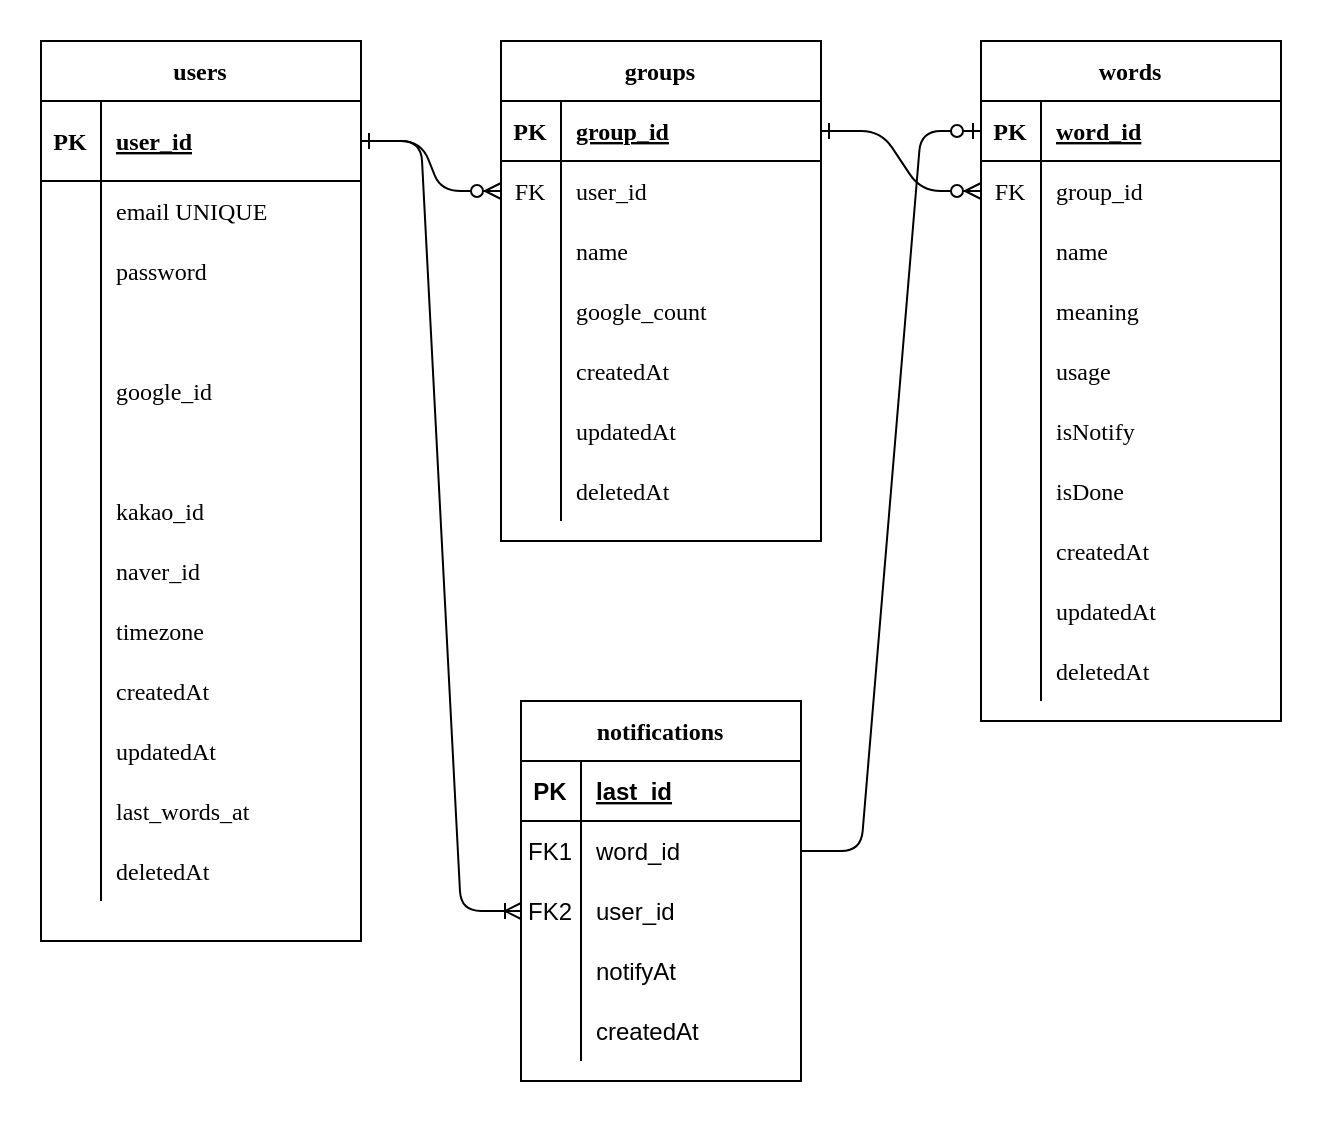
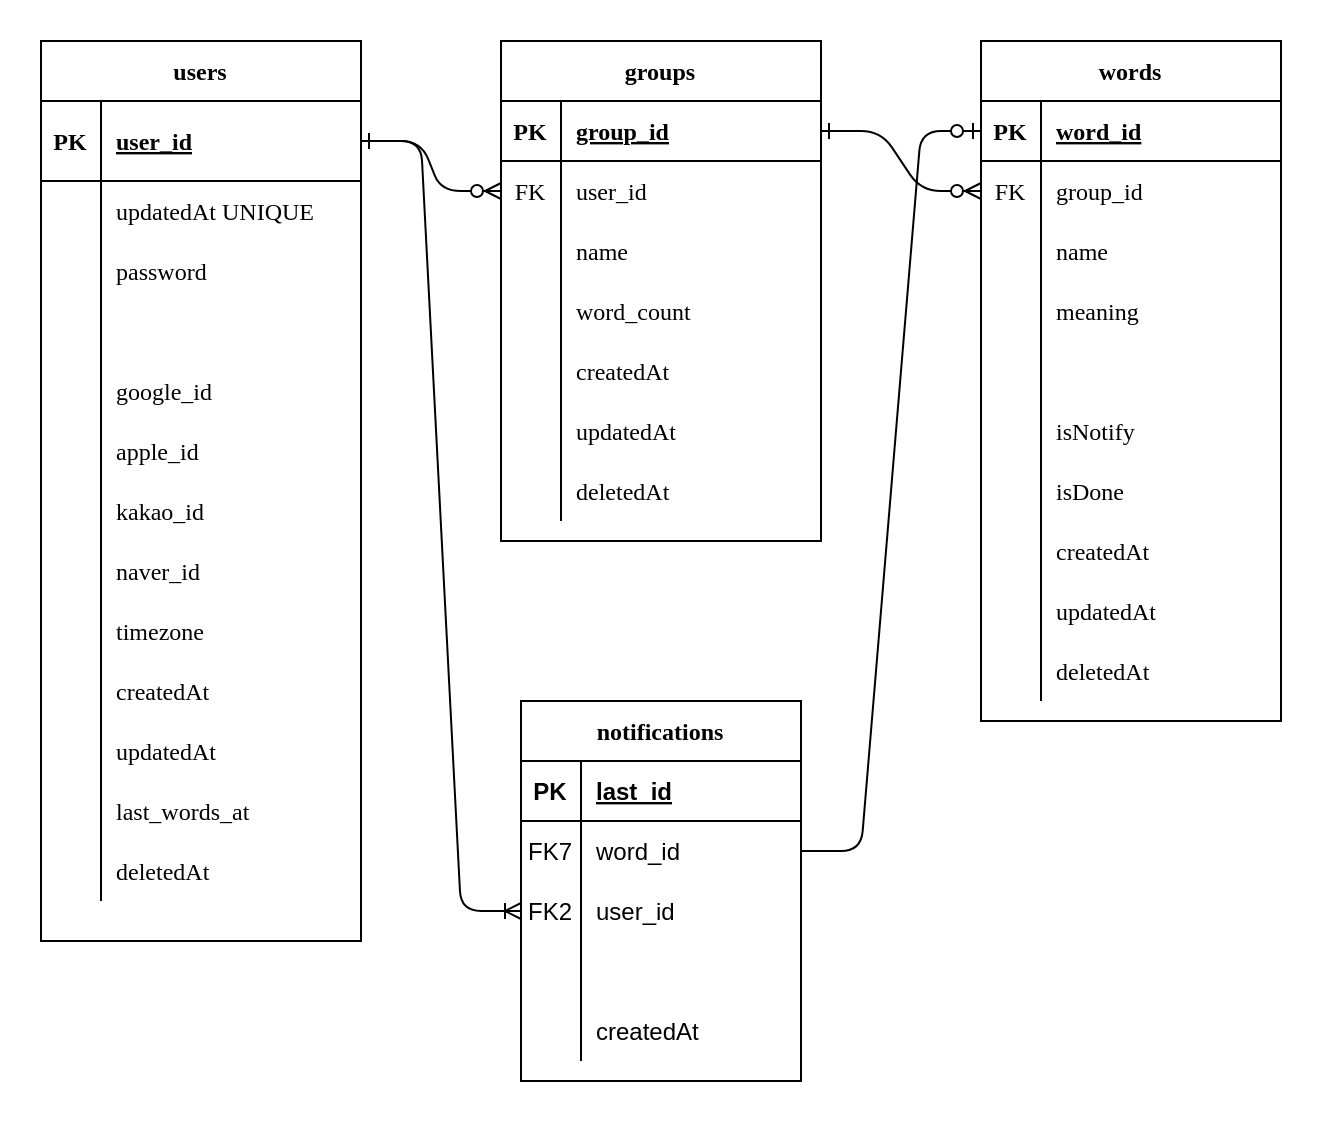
- <mxCell id="63" value="email UNIQUE" style="shape=partialRectangle;overflow=hidden;connectable=0;fillColor=none;top=0;left=0;bottom=0;right=0;align=left;spacingLeft=6;fontFamily=Garamond;" parent="61" vertex="1"><mxGeometry x="30" width="130" height="30" as="geometry" /></mxCell>
+ <mxCell id="63" value="updatedAt UNIQUE" style="shape=partialRectangle;overflow=hidden;connectable=0;fillColor=none;top=0;left=0;bottom=0;right=0;align=left;spacingLeft=6;fontFamily=Garamond;" parent="61" vertex="1"><mxGeometry x="30" width="130" height="30" as="geometry" /></mxCell>
- <mxCell id="16" value="google_count" style="shape=partialRectangle;overflow=hidden;connectable=0;fillColor=none;top=0;left=0;bottom=0;right=0;align=left;spacingLeft=6;fontFamily=Garamond;" vertex="1" parent="14"><mxGeometry x="30" width="130" height="30" as="geometry" /></mxCell>
+ <mxCell id="16" value="word_count" style="shape=partialRectangle;overflow=hidden;connectable=0;fillColor=none;top=0;left=0;bottom=0;right=0;align=left;spacingLeft=6;fontFamily=Garamond;" vertex="1" parent="14"><mxGeometry x="30" width="130" height="30" as="geometry" /></mxCell>
- <mxCell id="41" value="usage" style="shape=partialRectangle;overflow=hidden;connectable=0;fillColor=none;top=0;left=0;bottom=0;right=0;align=left;spacingLeft=6;fontFamily=Garamond;" parent="39" vertex="1"><mxGeometry x="30" width="120" height="30" as="geometry" /></mxCell>
+ <mxCell id="74" value="apple_id" style="shape=partialRectangle;overflow=hidden;connectable=0;fillColor=none;top=0;left=0;bottom=0;right=0;align=left;spacingLeft=6;fontFamily=Garamond;" parent="72" vertex="1"><mxGeometry x="30" width="130" height="30" as="geometry" /></mxCell>
- <mxCell id="101" value="FK1" style="shape=partialRectangle;connectable=0;fillColor=none;top=0;left=0;bottom=0;right=0;editable=1;overflow=hidden;" parent="100" vertex="1"><mxGeometry width="30" height="30" as="geometry" /></mxCell>
+ <mxCell id="101" value="FK7" style="shape=partialRectangle;connectable=0;fillColor=none;top=0;left=0;bottom=0;right=0;editable=1;overflow=hidden;" parent="100" vertex="1"><mxGeometry width="30" height="30" as="geometry" /></mxCell>
- <mxCell id="108" value="notifyAt" style="shape=partialRectangle;connectable=0;fillColor=none;top=0;left=0;bottom=0;right=0;align=left;spacingLeft=6;overflow=hidden;" parent="106" vertex="1"><mxGeometry x="30" width="110" height="30" as="geometry" /></mxCell>
